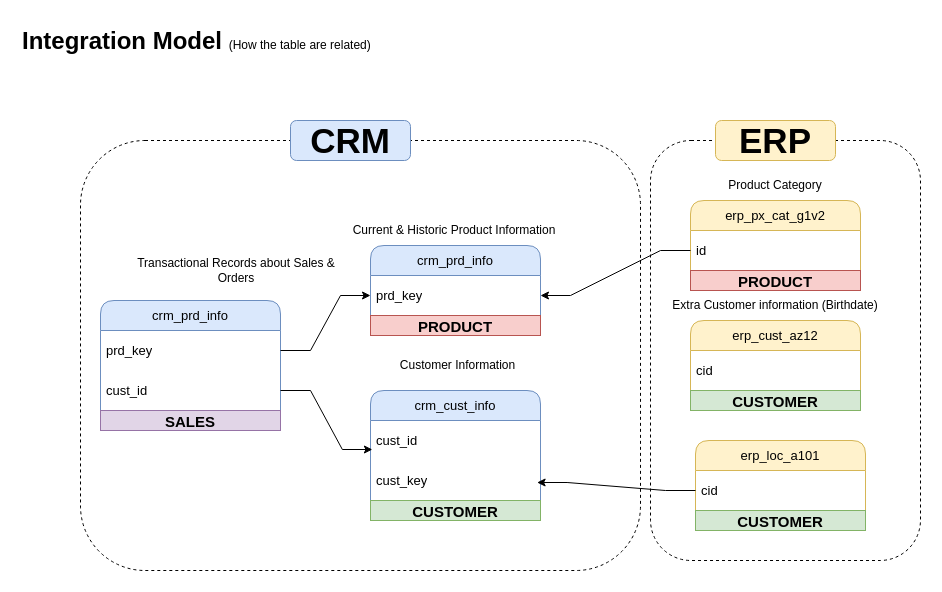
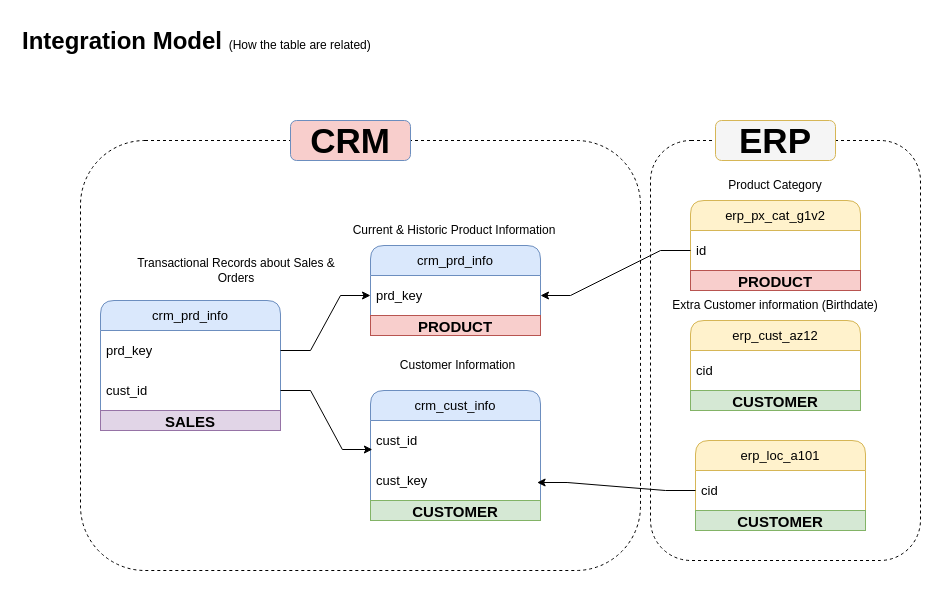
- <mxCell id="34" value="CRM" style="rounded=1;whiteSpace=wrap;html=1;fillColor=#dae8fc;strokeColor=#6c8ebf;fontStyle=1;fontSize=35;" parent="1" vertex="1"><mxGeometry x="290" y="120" width="120" height="40" as="geometry" /></mxCell>
+ <mxCell id="34" value="CRM" style="rounded=1;whiteSpace=wrap;html=1;fillColor=#f8cecc;strokeColor=#6c8ebf;fontStyle=1;fontSize=35;" parent="1" vertex="1"><mxGeometry x="290" y="120" width="120" height="40" as="geometry" /></mxCell>
- <mxCell id="35" value="ERP" style="rounded=1;whiteSpace=wrap;html=1;fillColor=#fff2cc;strokeColor=#d6b656;fontStyle=1;fontSize=35;" parent="1" vertex="1"><mxGeometry x="715" y="120" width="120" height="40" as="geometry" /></mxCell>
+ <mxCell id="35" value="ERP" style="rounded=1;whiteSpace=wrap;html=1;fillColor=#f5f5f5;strokeColor=#d6b656;fontStyle=1;fontSize=35;" parent="1" vertex="1"><mxGeometry x="715" y="120" width="120" height="40" as="geometry" /></mxCell>
